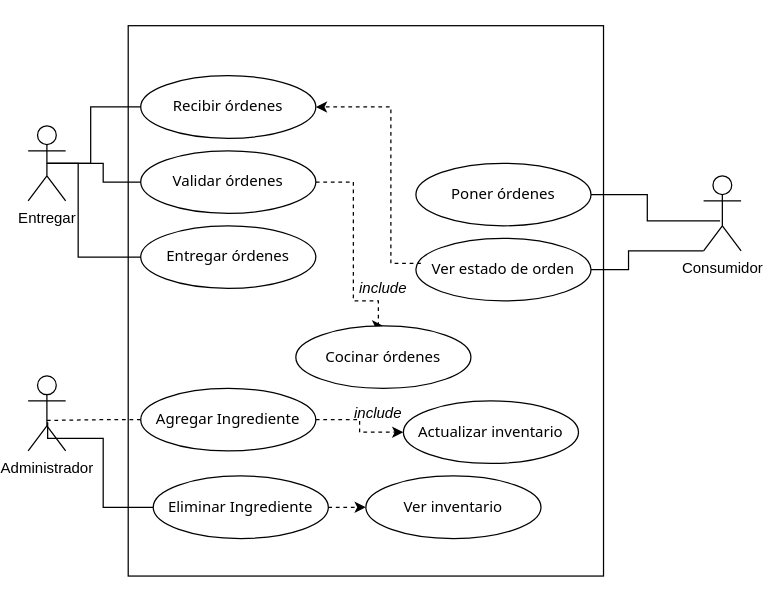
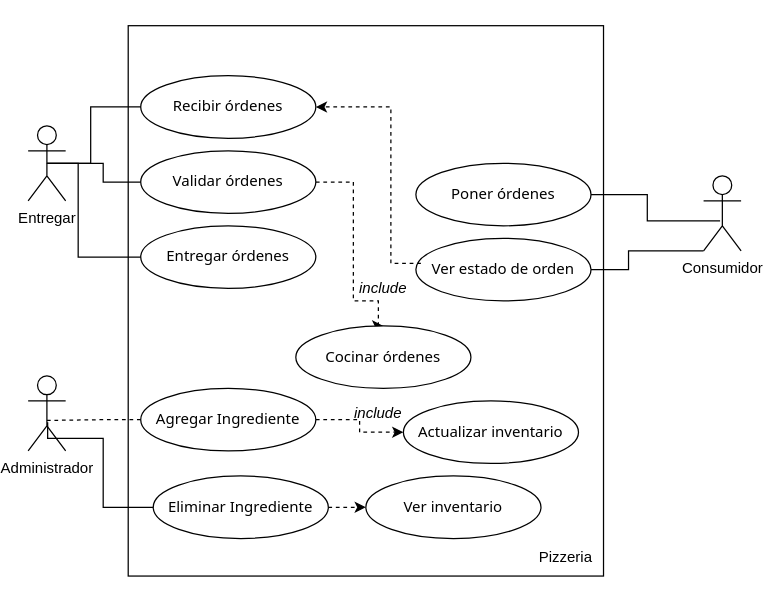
+ <mxCell id="18" value="Pizzeria" style="text;html=1;align=center;verticalAlign=middle;whiteSpace=wrap;rounded=0;" parent="1" vertex="1"><mxGeometry x="420" y="430" width="60" height="30" as="geometry" /></mxCell>
